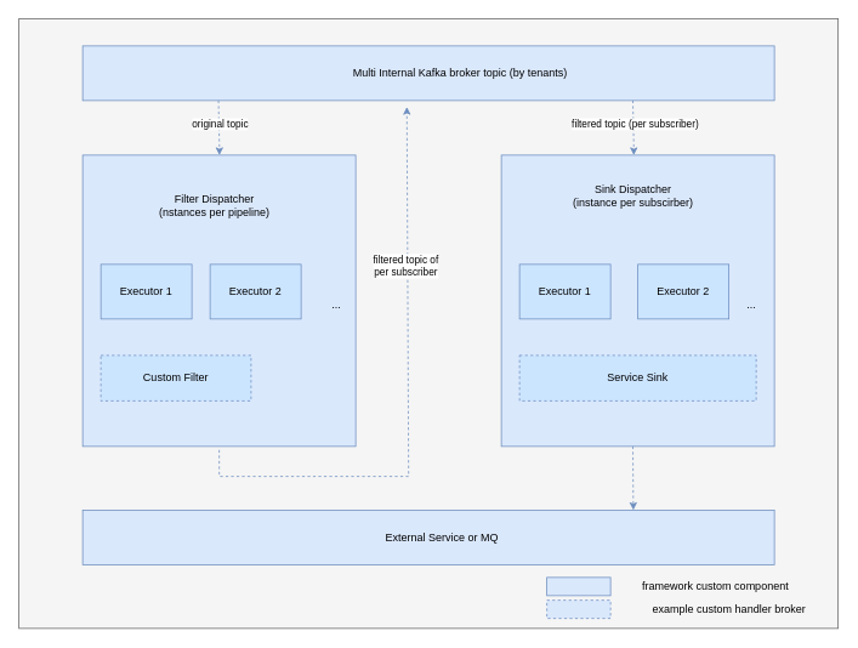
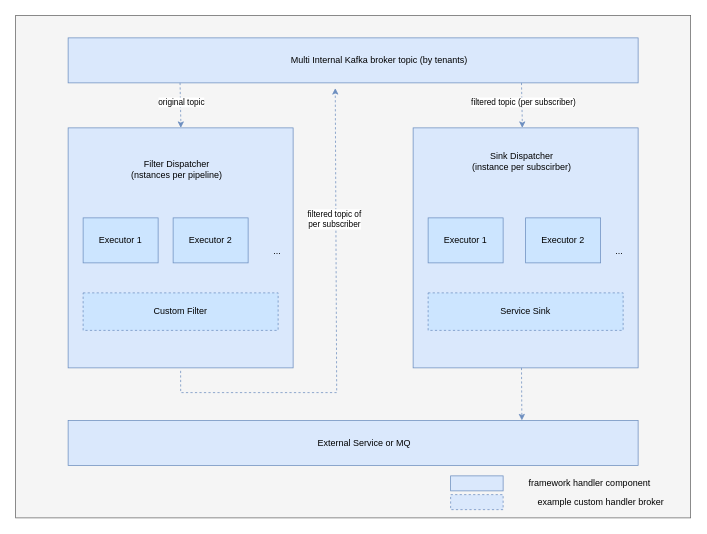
- <mxCell id="22" value="Custom Filter" style="rounded=0;whiteSpace=wrap;html=1;fillColor=#CCE5FF;strokeColor=#6c8ebf;dashed=1;" parent="1" vertex="1"><mxGeometry x="110" y="390" width="165" height="50" as="geometry" /></mxCell>
+ <mxCell id="22" value="Custom Filter" style="rounded=0;whiteSpace=wrap;html=1;fillColor=#CCE5FF;strokeColor=#6c8ebf;dashed=1;" parent="1" vertex="1"><mxGeometry x="110" y="390" width="260" height="50" as="geometry" /></mxCell>
- <mxCell id="26" value="framework custom component" style="text;html=1;align=center;verticalAlign=middle;resizable=0;points=[];autosize=1;strokeColor=none;fillColor=none;" parent="1" vertex="1"><mxGeometry x="690" y="629" width="190" height="30" as="geometry" /></mxCell>
+ <mxCell id="26" value="framework handler component" style="text;html=1;align=center;verticalAlign=middle;resizable=0;points=[];autosize=1;strokeColor=none;fillColor=none;" parent="1" vertex="1"><mxGeometry x="690" y="629" width="190" height="30" as="geometry" /></mxCell>
